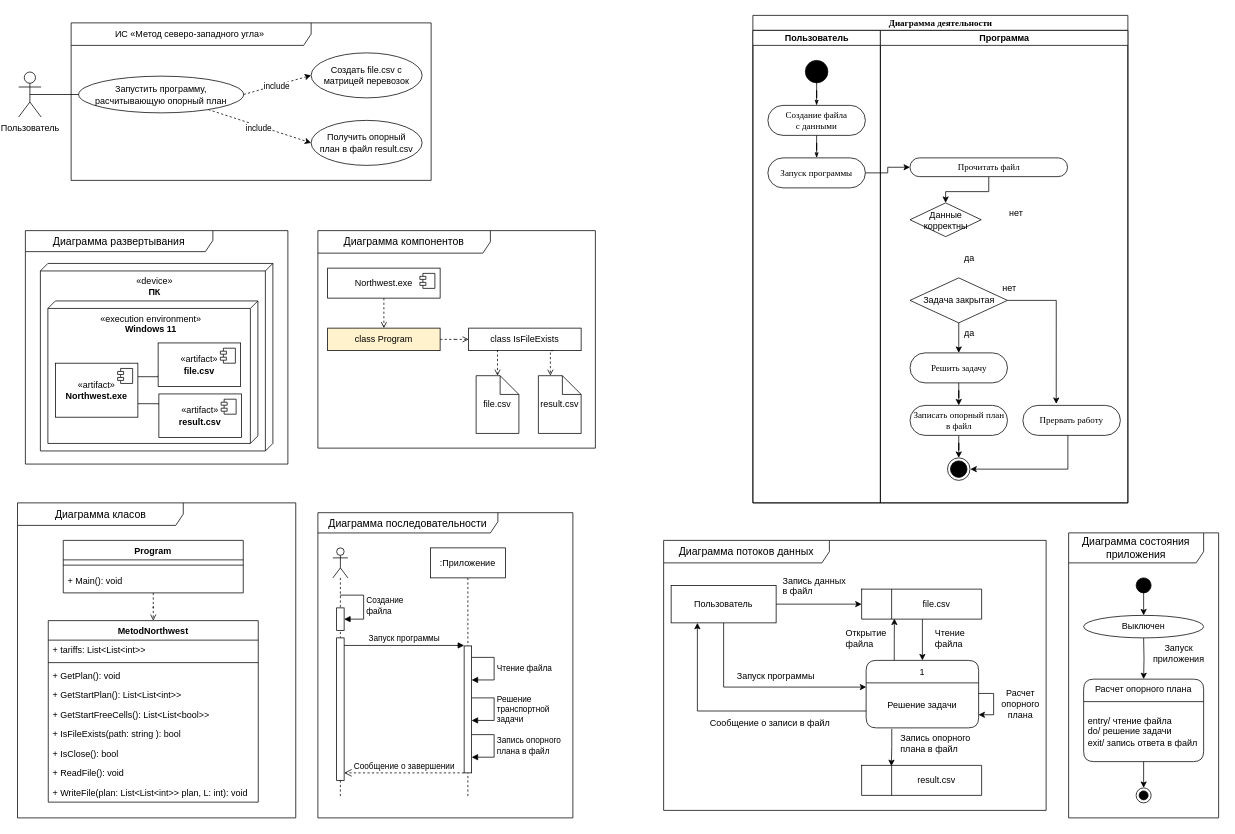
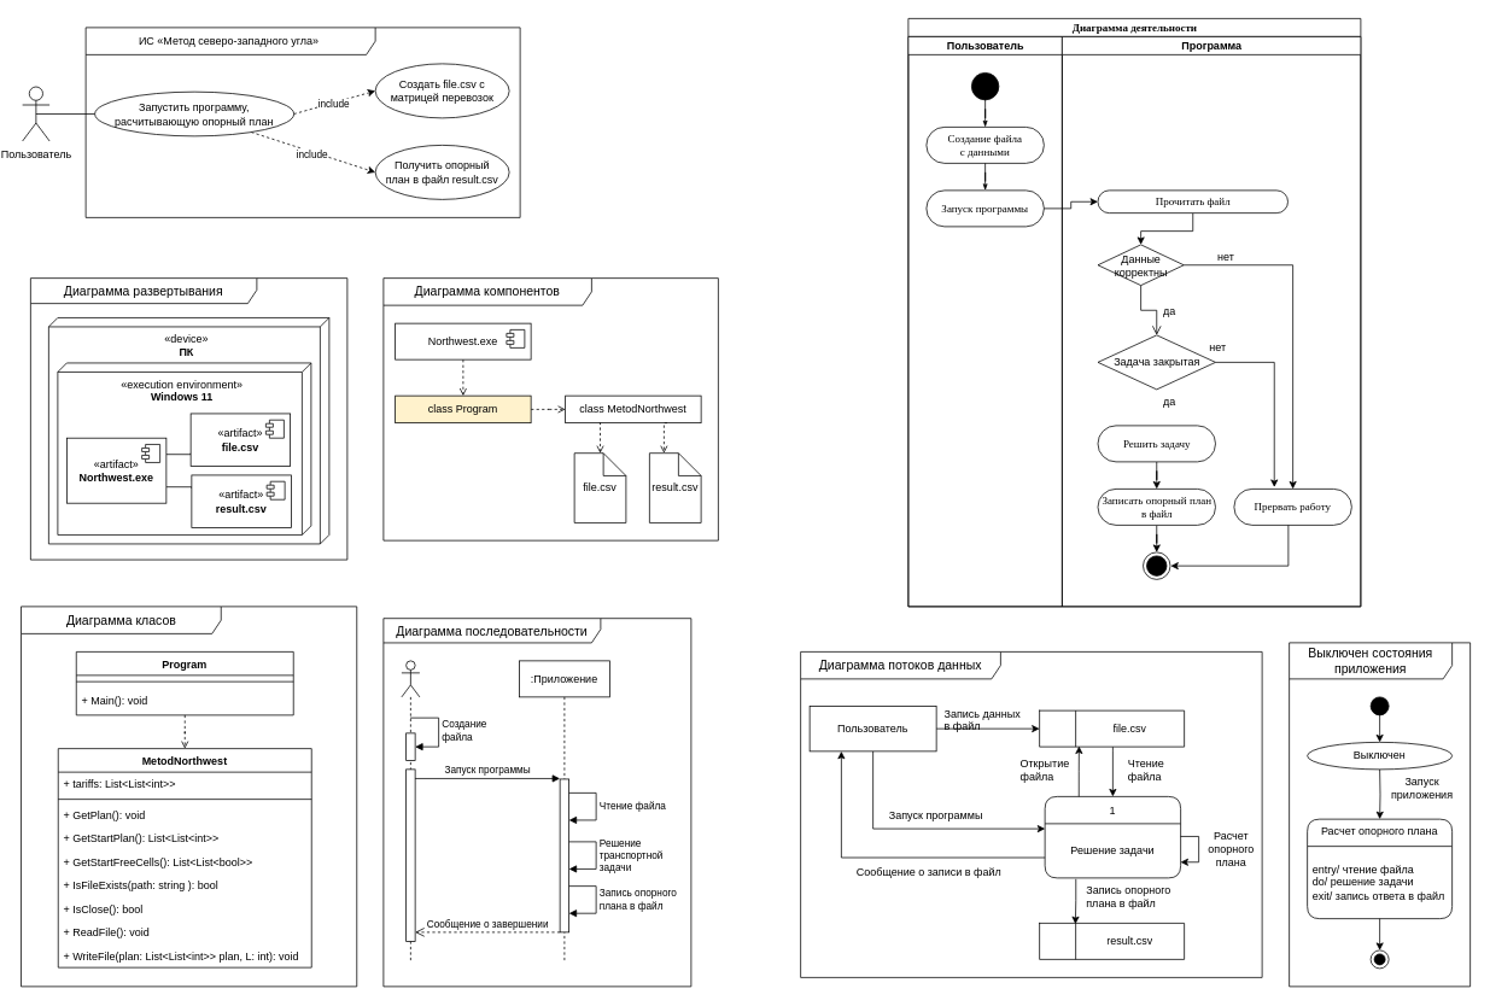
+ <mxCell id="55" value="" style="edgeStyle=orthogonalEdgeStyle;html=1;align=left;verticalAlign=top;endArrow=open;endSize=8;rounded=0;entryX=0.5;entryY=0;entryDx=0;entryDy=0;" parent="51" source="54" target="60" edge="1"><mxGeometry x="-0.895" y="5" relative="1" as="geometry"><mxPoint x="159.5" y="335" as="targetPoint" /><mxPoint as="offset" /></mxGeometry></mxCell>
+ <mxCell id="62" style="edgeStyle=orthogonalEdgeStyle;rounded=0;orthogonalLoop=1;jettySize=auto;html=1;entryX=0.5;entryY=0;entryDx=0;entryDy=0;" parent="51" source="54" target="61" edge="1"><mxGeometry relative="1" as="geometry" /></mxCell>
- <mxCell id="68" value="" style="edgeStyle=orthogonalEdgeStyle;rounded=0;orthogonalLoop=1;jettySize=auto;html=1;entryX=0.5;entryY=0;entryDx=0;entryDy=0;" parent="51" source="60" target="67" edge="1"><mxGeometry relative="1" as="geometry"><mxPoint x="1255" y="440" as="sourcePoint" /><mxPoint x="1255" y="550" as="targetPoint" /></mxGeometry></mxCell>
- <mxCell id="36" value="class&amp;nbsp;&lt;span style=&quot;text-align: left;&quot;&gt;IsFileExists&lt;/span&gt;" style="html=1;align=center;verticalAlign=middle;dashed=0;whiteSpace=wrap;" parent="33" vertex="1"><mxGeometry x="201" y="130" width="150" height="30" as="geometry" /></mxCell>
+ <mxCell id="36" value="class&amp;nbsp;&lt;span style=&quot;text-align: left;&quot;&gt;MetodNorthwest&lt;/span&gt;" style="html=1;align=center;verticalAlign=middle;dashed=0;whiteSpace=wrap;" parent="33" vertex="1"><mxGeometry x="201" y="130" width="150" height="30" as="geometry" /></mxCell>
- <mxCell id="120" value="&lt;span style=&quot;font-size: 14px;&quot;&gt;Диаграмма состояния приложения&lt;/span&gt;" style="shape=umlFrame;whiteSpace=wrap;html=1;pointerEvents=0;recursiveResize=0;container=0;collapsible=0;width=180;height=40;verticalAlign=middle;" vertex="1" parent="116"><mxGeometry width="200" height="380" as="geometry" /></mxCell>
+ <mxCell id="120" value="&lt;span style=&quot;font-size: 14px;&quot;&gt;Выключен состояния приложения&lt;/span&gt;" style="shape=umlFrame;whiteSpace=wrap;html=1;pointerEvents=0;recursiveResize=0;container=0;collapsible=0;width=180;height=40;verticalAlign=middle;" vertex="1" parent="116"><mxGeometry width="200" height="380" as="geometry" /></mxCell>
- <mxCell id="92" value="&lt;span style=&quot;color: rgb(0, 0, 0); font-family: Helvetica; font-size: 12px; font-style: normal; font-variant-ligatures: normal; font-variant-caps: normal; font-weight: 400; letter-spacing: normal; orphans: 2; text-align: center; text-indent: 0px; text-transform: none; widows: 2; word-spacing: 0px; -webkit-text-stroke-width: 0px; white-space: normal; text-decoration-thickness: initial; text-decoration-style: initial; text-decoration-color: initial; float: none; display: inline !important;&quot;&gt;Запись данных в файл&lt;/span&gt;" style="text;whiteSpace=wrap;html=1;labelBackgroundColor=none;" parent="1" vertex="1"><mxGeometry x="1039" y="760" width="90" height="40" as="geometry" /></mxCell>
+ <mxCell id="92" value="&lt;span style=&quot;color: rgb(0, 0, 0); font-family: Helvetica; font-size: 12px; font-style: normal; font-variant-ligatures: normal; font-variant-caps: normal; font-weight: 400; letter-spacing: normal; orphans: 2; text-align: center; text-indent: 0px; text-transform: none; widows: 2; word-spacing: 0px; -webkit-text-stroke-width: 0px; white-space: normal; text-decoration-thickness: initial; text-decoration-style: initial; text-decoration-color: initial; float: none; display: inline !important;&quot;&gt;Запись данных в файл&lt;/span&gt;" style="text;whiteSpace=wrap;html=1;labelBackgroundColor=none;" parent="1" vertex="1"><mxGeometry x="1039" y="775" width="90" height="40" as="geometry" /></mxCell>
